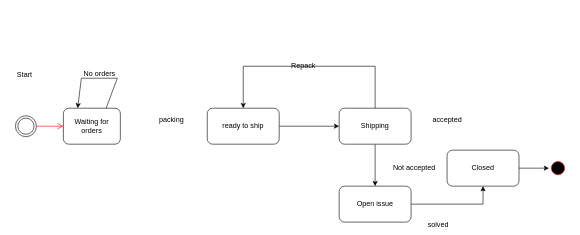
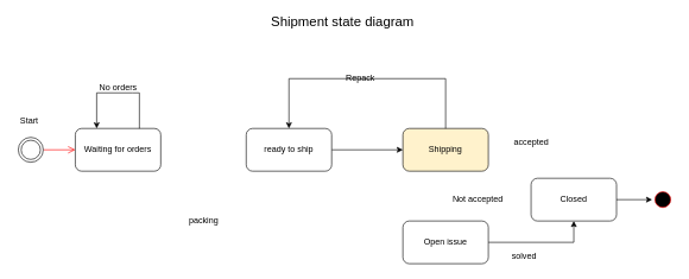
+ <mxCell id="9" value="&lt;font style=&quot;font-size: 19px&quot;&gt;Shipment state diagram&lt;/font&gt;" style="text;html=1;align=center;verticalAlign=middle;resizable=0;points=[];autosize=1;strokeColor=none;fillColor=none;" vertex="1" parent="1"><mxGeometry x="370" y="20" width="220" height="20" as="geometry" /></mxCell>
- <mxCell id="3" value="Start" style="text;html=1;align=center;verticalAlign=middle;resizable=0;points=[];autosize=1;strokeColor=none;fillColor=none;" vertex="1" parent="1"><mxGeometry x="20" y="115" width="40" height="20" as="geometry" /></mxCell>
+ <mxCell id="3" value="Start" style="text;html=1;align=center;verticalAlign=middle;resizable=0;points=[];autosize=1;strokeColor=none;fillColor=none;" vertex="1" parent="1"><mxGeometry x="20" y="160" width="40" height="20" as="geometry" /></mxCell>
- <mxCell id="7" value="packing" style="text;html=1;align=center;verticalAlign=middle;resizable=0;points=[];autosize=1;strokeColor=none;fillColor=none;" vertex="1" parent="1"><mxGeometry x="255" y="190" width="60" height="20" as="geometry" /></mxCell>
+ <mxCell id="7" value="packing" style="text;html=1;align=center;verticalAlign=middle;resizable=0;points=[];autosize=1;strokeColor=none;fillColor=none;" vertex="1" parent="1"><mxGeometry x="255" y="300" width="60" height="20" as="geometry" /></mxCell>
- <mxCell id="4" value="Waiting for orders" style="rounded=1;whiteSpace=wrap;html=1;" vertex="1" parent="1"><mxGeometry x="105" y="180" width="95" height="60" as="geometry" /></mxCell>
+ <mxCell id="4" value="Waiting for orders" style="rounded=1;whiteSpace=wrap;html=1;" vertex="1" parent="1"><mxGeometry x="105" y="180" width="120" height="60" as="geometry" /></mxCell>
- <mxCell id="12" value="Shipping" style="rounded=1;whiteSpace=wrap;html=1;" vertex="1" parent="1"><mxGeometry x="565" y="180" width="120" height="60" as="geometry" /></mxCell>
+ <mxCell id="12" value="Shipping" style="rounded=1;whiteSpace=wrap;html=1;fillColor=#fff2cc;" vertex="1" parent="1"><mxGeometry x="565" y="180" width="120" height="60" as="geometry" /></mxCell>
- <mxCell id="19" value="Not accepted" style="text;html=1;align=center;verticalAlign=middle;resizable=0;points=[];autosize=1;strokeColor=none;fillColor=none;fontSize=12;" vertex="1" parent="1"><mxGeometry x="645" y="270" width="90" height="20" as="geometry" /></mxCell>
+ <mxCell id="19" value="Not accepted" style="text;html=1;align=center;verticalAlign=middle;resizable=0;points=[];autosize=1;strokeColor=none;fillColor=none;fontSize=12;" vertex="1" parent="1"><mxGeometry x="625" y="270" width="90" height="20" as="geometry" /></mxCell>
- <mxCell id="11" style="edgeStyle=orthogonalEdgeStyle;rounded=0;orthogonalLoop=1;jettySize=auto;html=1;exitX=0.5;exitY=1;exitDx=0;exitDy=0;entryX=0.5;entryY=0;entryDx=0;entryDy=0;fontSize=12;" edge="1" parent="1" source="12" target="17"><mxGeometry relative="1" as="geometry" /></mxCell>
- <mxCell id="22" value="solved" style="text;html=1;align=center;verticalAlign=middle;resizable=0;points=[];autosize=1;strokeColor=none;fillColor=none;fontSize=12;" vertex="1" parent="1"><mxGeometry x="705" y="365" width="50" height="20" as="geometry" /></mxCell>
+ <mxCell id="22" value="solved" style="text;html=1;align=center;verticalAlign=middle;resizable=0;points=[];autosize=1;strokeColor=none;fillColor=none;fontSize=12;" vertex="1" parent="1"><mxGeometry x="710" y="350" width="50" height="20" as="geometry" /></mxCell>
